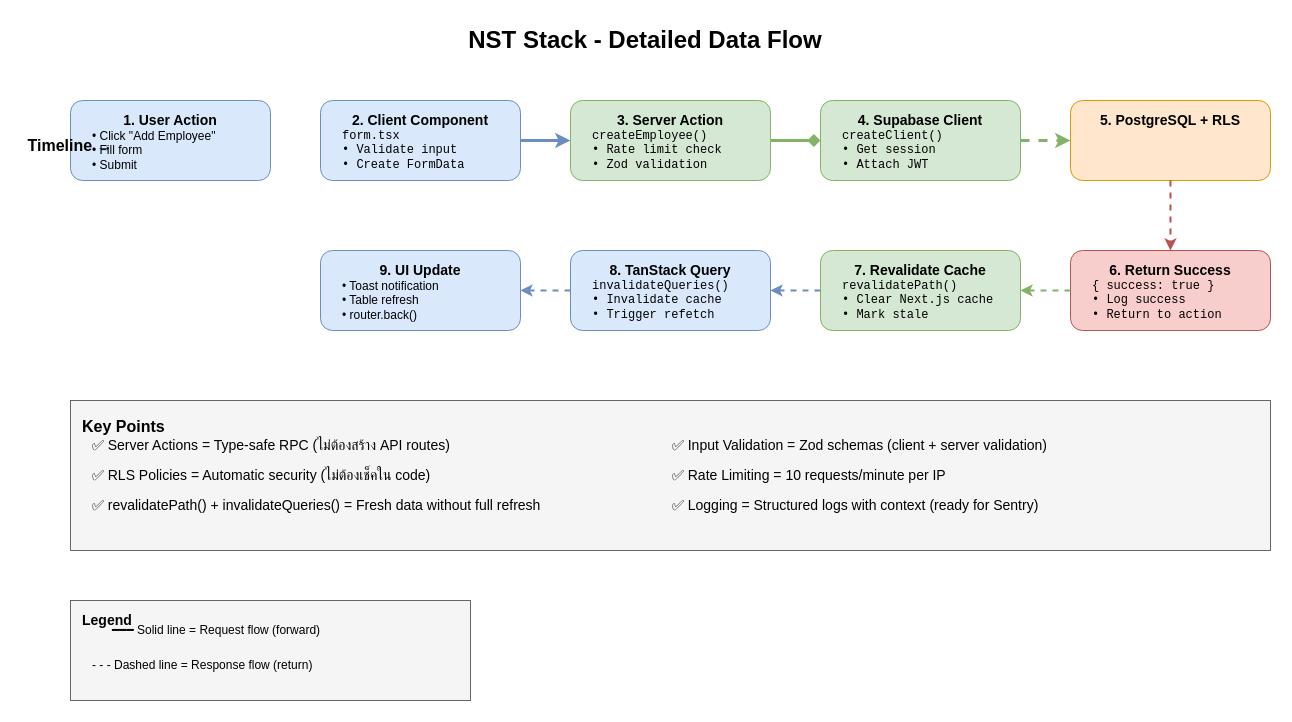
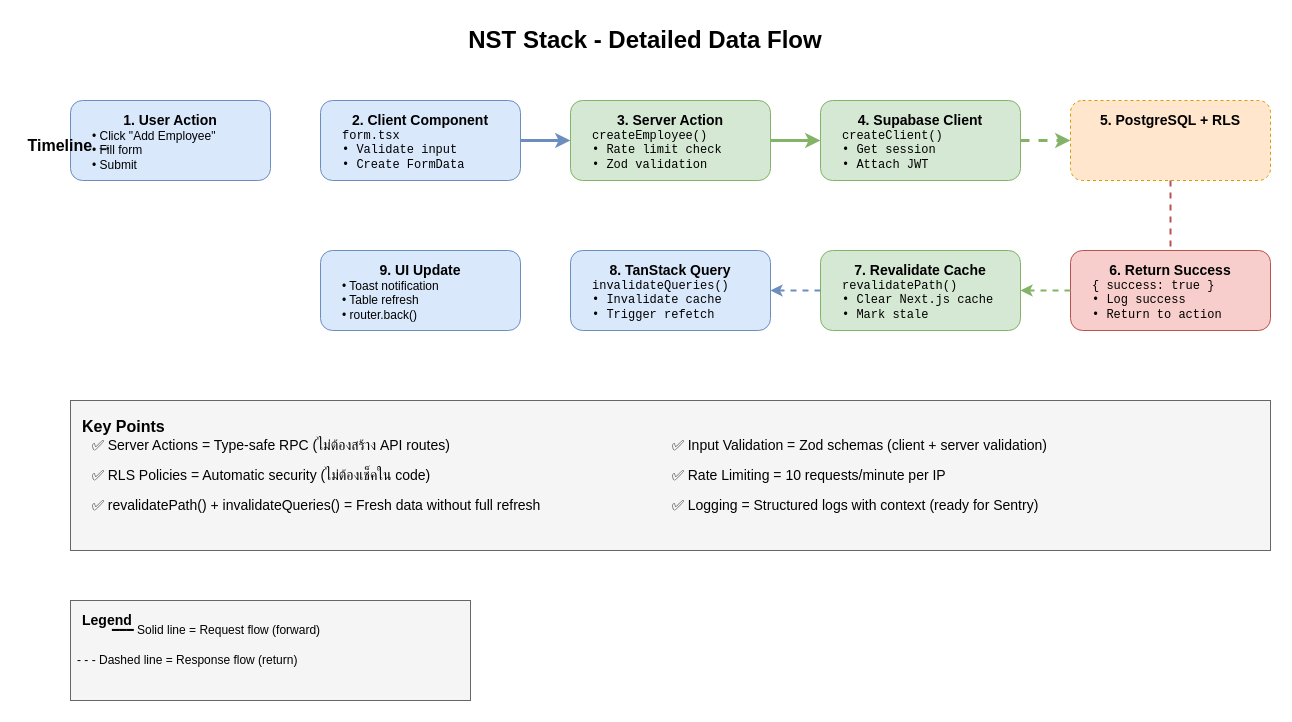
- <mxCell id="21" style="edgeStyle=orthogonalEdgeStyle;rounded=0;orthogonalLoop=1;jettySize=auto;html=1;strokeWidth=3;fillColor=#d5e8d4;strokeColor=#82b366;endArrow=diamond;endFill=1;" edge="1" parent="1" source="7" target="9"><mxGeometry relative="1" as="geometry" /></mxCell>
+ <mxCell id="21" style="edgeStyle=orthogonalEdgeStyle;rounded=0;orthogonalLoop=1;jettySize=auto;html=1;strokeWidth=3;fillColor=#d5e8d4;strokeColor=#82b366;endArrow=classic;endFill=1;" edge="1" parent="1" source="7" target="9"><mxGeometry relative="1" as="geometry" /></mxCell>
- <mxCell id="11" value="5. PostgreSQL + RLS" style="rounded=1;whiteSpace=wrap;html=1;fillColor=#ffe6cc;strokeColor=#d79b00;fontSize=14;fontStyle=1;verticalAlign=top;spacingTop=5;" vertex="1" parent="1"><mxGeometry x="1070" y="100" width="200" height="80" as="geometry" /></mxCell>
+ <mxCell id="11" value="5. PostgreSQL + RLS" style="rounded=1;whiteSpace=wrap;html=1;fillColor=#ffe6cc;strokeColor=#d79b00;fontSize=14;fontStyle=1;verticalAlign=top;spacingTop=5;dashed=1;" vertex="1" parent="1"><mxGeometry x="1070" y="100" width="200" height="80" as="geometry" /></mxCell>
- <mxCell id="23" style="edgeStyle=orthogonalEdgeStyle;rounded=0;orthogonalLoop=1;jettySize=auto;html=1;strokeWidth=2;strokeColor=#b85450;endArrow=classic;endFill=1;dashed=1;" edge="1" parent="1" source="11" target="12"><mxGeometry relative="1" as="geometry" /></mxCell>
+ <mxCell id="23" style="edgeStyle=orthogonalEdgeStyle;rounded=0;orthogonalLoop=1;jettySize=auto;html=1;strokeWidth=2;strokeColor=#b85450;endArrow=none;endFill=1;dashed=1;" edge="1" parent="1" source="11" target="12"><mxGeometry relative="1" as="geometry" /></mxCell>
- <mxCell id="26" style="edgeStyle=orthogonalEdgeStyle;rounded=0;orthogonalLoop=1;jettySize=auto;html=1;strokeWidth=2;strokeColor=#6c8ebf;endArrow=classic;endFill=1;dashed=1;" edge="1" parent="1" source="16" target="18"><mxGeometry relative="1" as="geometry" /></mxCell>
- <mxCell id="37" value="- - - Dashed line = Response flow (return)" style="text;html=1;strokeColor=none;fillColor=none;align=left;verticalAlign=middle;whiteSpace=wrap;rounded=0;" vertex="1" parent="1"><mxGeometry x="90" y="655" width="350" height="20" as="geometry" /></mxCell>
+ <mxCell id="37" value="- - - Dashed line = Response flow (return)" style="text;html=1;strokeColor=none;fillColor=none;align=left;verticalAlign=middle;whiteSpace=wrap;rounded=0;" vertex="1" parent="1"><mxGeometry x="75" y="650" width="350" height="20" as="geometry" /></mxCell>
